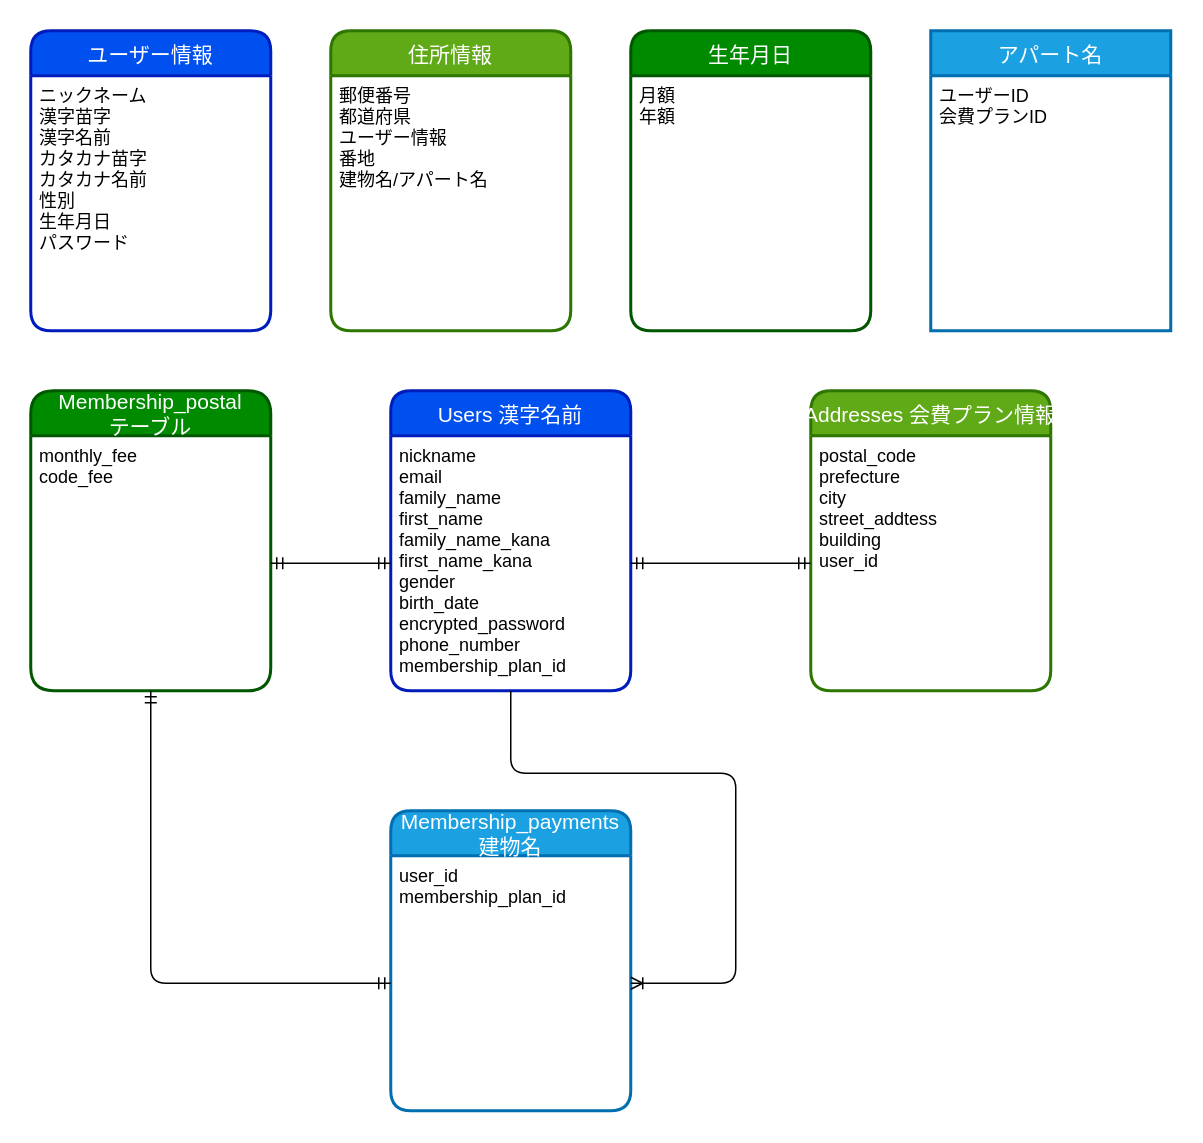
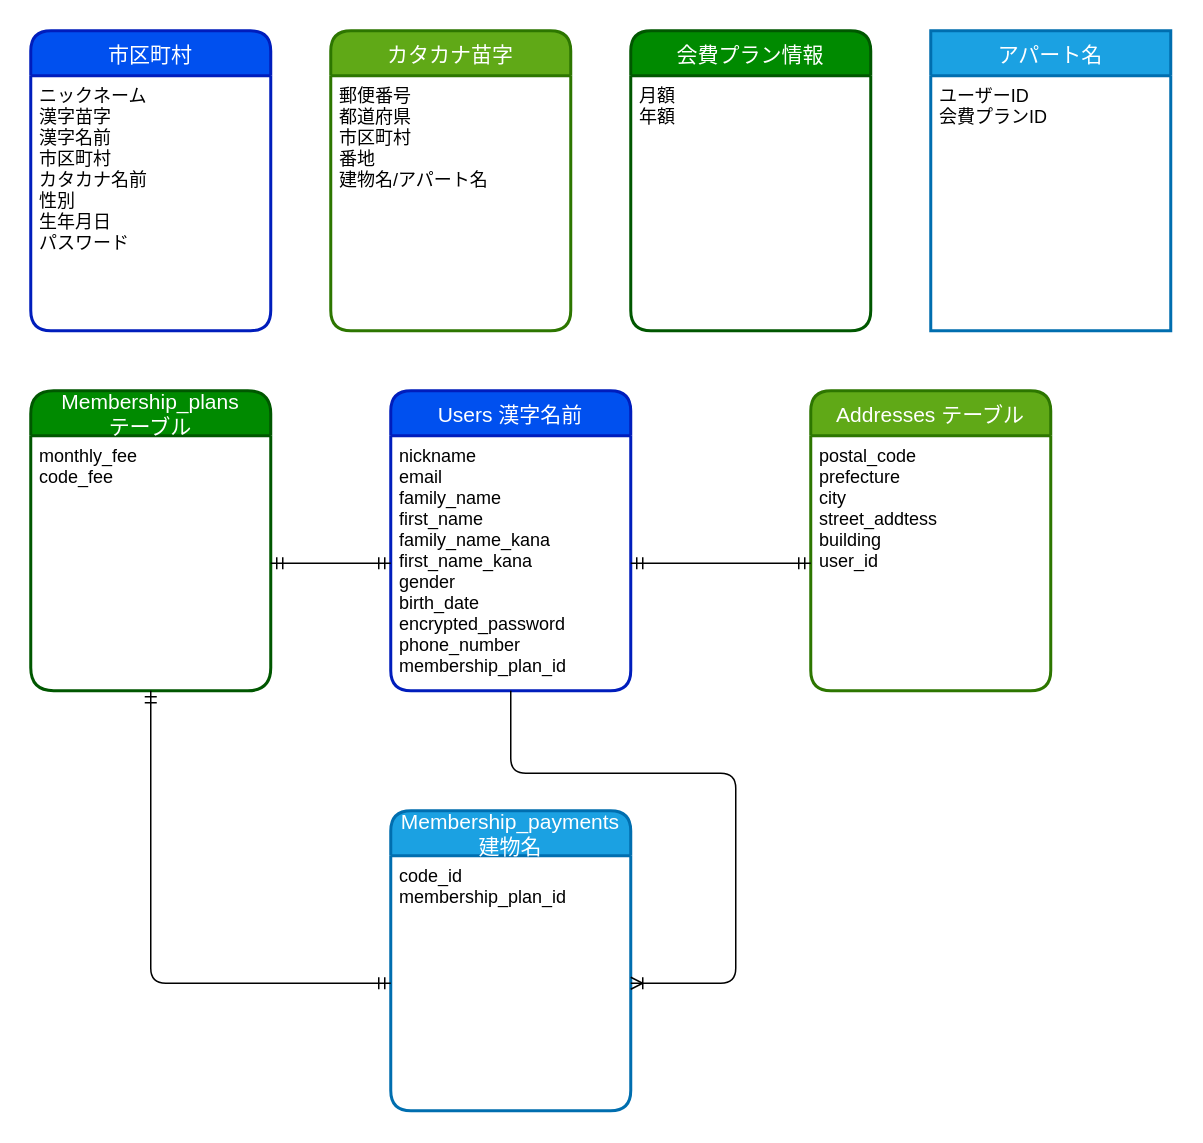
- <mxCell id="4" value="ユーザー情報" style="swimlane;childLayout=stackLayout;horizontal=1;startSize=30;horizontalStack=0;rounded=1;fontSize=14;fontStyle=0;strokeWidth=2;resizeParent=0;resizeLast=1;shadow=0;dashed=0;align=center;fillColor=#0050ef;fontColor=#ffffff;strokeColor=#001DBC;" vertex="1" parent="1"><mxGeometry x="20" y="20" width="160" height="200" as="geometry" /></mxCell>
+ <mxCell id="4" value="市区町村" style="swimlane;childLayout=stackLayout;horizontal=1;startSize=30;horizontalStack=0;rounded=1;fontSize=14;fontStyle=0;strokeWidth=2;resizeParent=0;resizeLast=1;shadow=0;dashed=0;align=center;fillColor=#0050ef;fontColor=#ffffff;strokeColor=#001DBC;" vertex="1" parent="1"><mxGeometry x="20" y="20" width="160" height="200" as="geometry" /></mxCell>
- <mxCell id="2" value="住所情報" style="swimlane;childLayout=stackLayout;horizontal=1;startSize=30;horizontalStack=0;rounded=1;fontSize=14;fontStyle=0;strokeWidth=2;resizeParent=0;resizeLast=1;shadow=0;dashed=0;align=center;fillColor=#60a917;fontColor=#ffffff;strokeColor=#2D7600;" vertex="1" parent="1"><mxGeometry x="220" y="20" width="160" height="200" as="geometry" /></mxCell>
+ <mxCell id="2" value="カタカナ苗字" style="swimlane;childLayout=stackLayout;horizontal=1;startSize=30;horizontalStack=0;rounded=1;fontSize=14;fontStyle=0;strokeWidth=2;resizeParent=0;resizeLast=1;shadow=0;dashed=0;align=center;fillColor=#60a917;fontColor=#ffffff;strokeColor=#2D7600;" vertex="1" parent="1"><mxGeometry x="220" y="20" width="160" height="200" as="geometry" /></mxCell>
- <mxCell id="6" value="生年月日" style="swimlane;childLayout=stackLayout;horizontal=1;startSize=30;horizontalStack=0;rounded=1;fontSize=14;fontStyle=0;strokeWidth=2;resizeParent=0;resizeLast=1;shadow=0;dashed=0;align=center;fillColor=#008a00;fontColor=#ffffff;strokeColor=#005700;" vertex="1" parent="1"><mxGeometry x="420" y="20" width="160" height="200" as="geometry" /></mxCell>
+ <mxCell id="6" value="会費プラン情報" style="swimlane;childLayout=stackLayout;horizontal=1;startSize=30;horizontalStack=0;rounded=1;fontSize=14;fontStyle=0;strokeWidth=2;resizeParent=0;resizeLast=1;shadow=0;dashed=0;align=center;fillColor=#008a00;fontColor=#ffffff;strokeColor=#005700;" vertex="1" parent="1"><mxGeometry x="420" y="20" width="160" height="200" as="geometry" /></mxCell>
- <mxCell id="5" value="ニックネーム&#10;漢字苗字&#10;漢字名前&#10;カタカナ苗字&#10;カタカナ名前&#10;性別&#10;生年月日&#10;パスワード&#10;" style="align=left;strokeColor=none;fillColor=none;spacingLeft=4;fontSize=12;verticalAlign=top;resizable=0;rotatable=0;part=1;" vertex="1" parent="4"><mxGeometry y="30" width="160" height="170" as="geometry" /></mxCell>
+ <mxCell id="5" value="ニックネーム&#10;漢字苗字&#10;漢字名前&#10;市区町村&#10;カタカナ名前&#10;性別&#10;生年月日&#10;パスワード&#10;" style="align=left;strokeColor=none;fillColor=none;spacingLeft=4;fontSize=12;verticalAlign=top;resizable=0;rotatable=0;part=1;" vertex="1" parent="4"><mxGeometry y="30" width="160" height="170" as="geometry" /></mxCell>
- <mxCell id="3" value="郵便番号&#10;都道府県&#10;ユーザー情報&#10;番地&#10;建物名/アパート名&#10;" style="align=left;strokeColor=none;fillColor=none;spacingLeft=4;fontSize=12;verticalAlign=top;resizable=0;rotatable=0;part=1;" vertex="1" parent="2"><mxGeometry y="30" width="160" height="170" as="geometry" /></mxCell>
+ <mxCell id="3" value="郵便番号&#10;都道府県&#10;市区町村&#10;番地&#10;建物名/アパート名&#10;" style="align=left;strokeColor=none;fillColor=none;spacingLeft=4;fontSize=12;verticalAlign=top;resizable=0;rotatable=0;part=1;" vertex="1" parent="2"><mxGeometry y="30" width="160" height="170" as="geometry" /></mxCell>
- <mxCell id="14" value="Membership_postal&#10;テーブル" style="swimlane;childLayout=stackLayout;horizontal=1;startSize=30;horizontalStack=0;rounded=1;fontSize=14;fontStyle=0;strokeWidth=2;resizeParent=0;resizeLast=1;shadow=0;dashed=0;align=center;fillColor=#008a00;fontColor=#ffffff;strokeColor=#005700;arcSize=17;" vertex="1" parent="1"><mxGeometry x="20" y="260" width="160" height="200" as="geometry" /></mxCell>
+ <mxCell id="14" value="Membership_plans&#10;テーブル" style="swimlane;childLayout=stackLayout;horizontal=1;startSize=30;horizontalStack=0;rounded=1;fontSize=14;fontStyle=0;strokeWidth=2;resizeParent=0;resizeLast=1;shadow=0;dashed=0;align=center;fillColor=#008a00;fontColor=#ffffff;strokeColor=#005700;arcSize=17;" vertex="1" parent="1"><mxGeometry x="20" y="260" width="160" height="200" as="geometry" /></mxCell>
- <mxCell id="12" value="Addresses 会費プラン情報" style="swimlane;childLayout=stackLayout;horizontal=1;startSize=30;horizontalStack=0;rounded=1;fontSize=14;fontStyle=0;strokeWidth=2;resizeParent=0;resizeLast=1;shadow=0;dashed=0;align=center;fillColor=#60a917;fontColor=#ffffff;strokeColor=#2D7600;" vertex="1" parent="1"><mxGeometry x="540" y="260" width="160" height="200" as="geometry" /></mxCell>
+ <mxCell id="12" value="Addresses テーブル" style="swimlane;childLayout=stackLayout;horizontal=1;startSize=30;horizontalStack=0;rounded=1;fontSize=14;fontStyle=0;strokeWidth=2;resizeParent=0;resizeLast=1;shadow=0;dashed=0;align=center;fillColor=#60a917;fontColor=#ffffff;strokeColor=#2D7600;" vertex="1" parent="1"><mxGeometry x="540" y="260" width="160" height="200" as="geometry" /></mxCell>
- <mxCell id="17" value="user_id&#10;membership_plan_id" style="align=left;strokeColor=none;fillColor=none;spacingLeft=4;fontSize=12;verticalAlign=top;resizable=0;rotatable=0;part=1;" vertex="1" parent="16"><mxGeometry y="30" width="160" height="170" as="geometry" /></mxCell>
+ <mxCell id="17" value="code_id&#10;membership_plan_id" style="align=left;strokeColor=none;fillColor=none;spacingLeft=4;fontSize=12;verticalAlign=top;resizable=0;rotatable=0;part=1;" vertex="1" parent="16"><mxGeometry y="30" width="160" height="170" as="geometry" /></mxCell>
